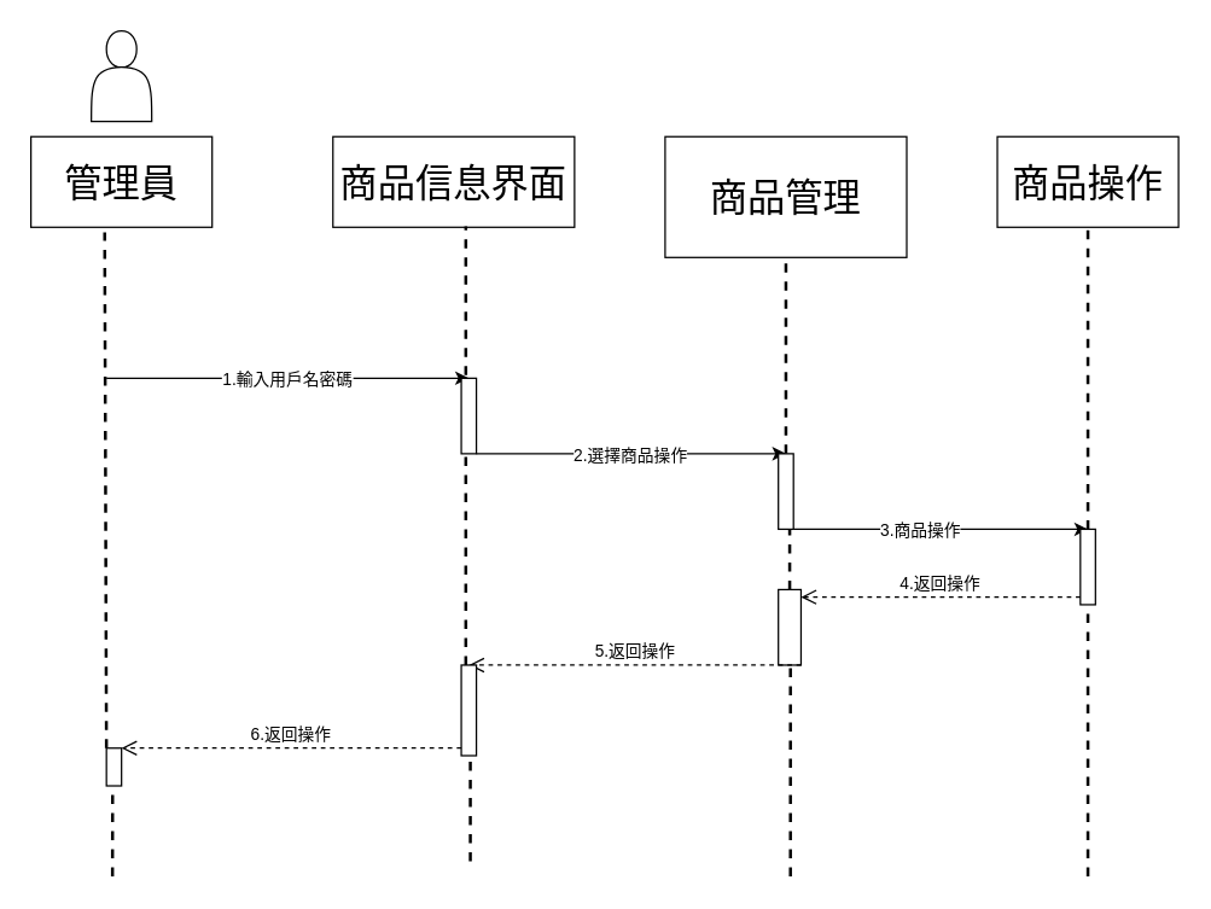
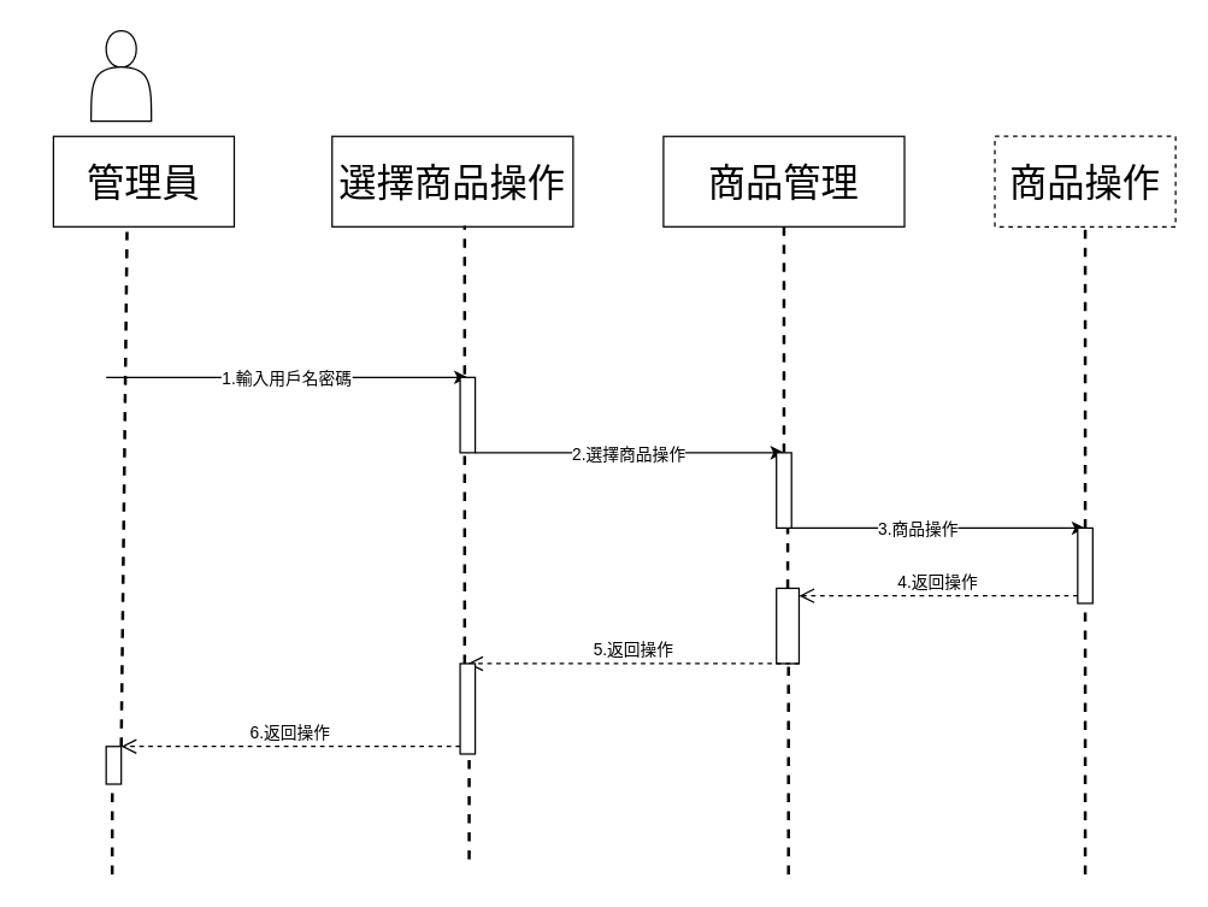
- <mxCell id="3" value="&lt;font style=&quot;font-size: 25px;&quot;&gt;管理員&lt;/font&gt;" style="rounded=0;whiteSpace=wrap;html=1;fontSize=25;" vertex="1" parent="1"><mxGeometry x="20" y="90" width="120" height="60" as="geometry" /></mxCell>
+ <mxCell id="3" value="&lt;font style=&quot;font-size: 25px;&quot;&gt;管理員&lt;/font&gt;" style="rounded=0;whiteSpace=wrap;html=1;fontSize=25;" vertex="1" parent="1"><mxGeometry x="35" y="90" width="120" height="60" as="geometry" /></mxCell>
- <mxCell id="4" value="商品信息界面" style="rounded=0;whiteSpace=wrap;html=1;fontSize=25;" vertex="1" parent="1"><mxGeometry x="220" y="90" width="160" height="60" as="geometry" /></mxCell>
+ <mxCell id="4" value="選擇商品操作" style="rounded=0;whiteSpace=wrap;html=1;fontSize=25;" vertex="1" parent="1"><mxGeometry x="220" y="90" width="160" height="60" as="geometry" /></mxCell>
- <mxCell id="6" value="&lt;font style=&quot;font-size: 25px;&quot;&gt;商品操作&lt;/font&gt;" style="rounded=0;whiteSpace=wrap;html=1;fontSize=25;" vertex="1" parent="1"><mxGeometry x="660" y="90" width="120" height="60" as="geometry" /></mxCell>
+ <mxCell id="6" value="&lt;font style=&quot;font-size: 25px;&quot;&gt;商品操作&lt;/font&gt;" style="rounded=0;whiteSpace=wrap;html=1;fontSize=25;dashed=1;" vertex="1" parent="1"><mxGeometry x="660" y="90" width="120" height="60" as="geometry" /></mxCell>
- <mxCell id="5" value="&lt;font style=&quot;font-size: 25px;&quot;&gt;商品管理&lt;/font&gt;" style="rounded=0;whiteSpace=wrap;html=1;fontSize=25;" vertex="1" parent="1"><mxGeometry x="440" y="90" width="160" height="80" as="geometry" /></mxCell>
+ <mxCell id="5" value="&lt;font style=&quot;font-size: 25px;&quot;&gt;商品管理&lt;/font&gt;" style="rounded=0;whiteSpace=wrap;html=1;fontSize=25;" vertex="1" parent="1"><mxGeometry x="440" y="90" width="160" height="60" as="geometry" /></mxCell>
